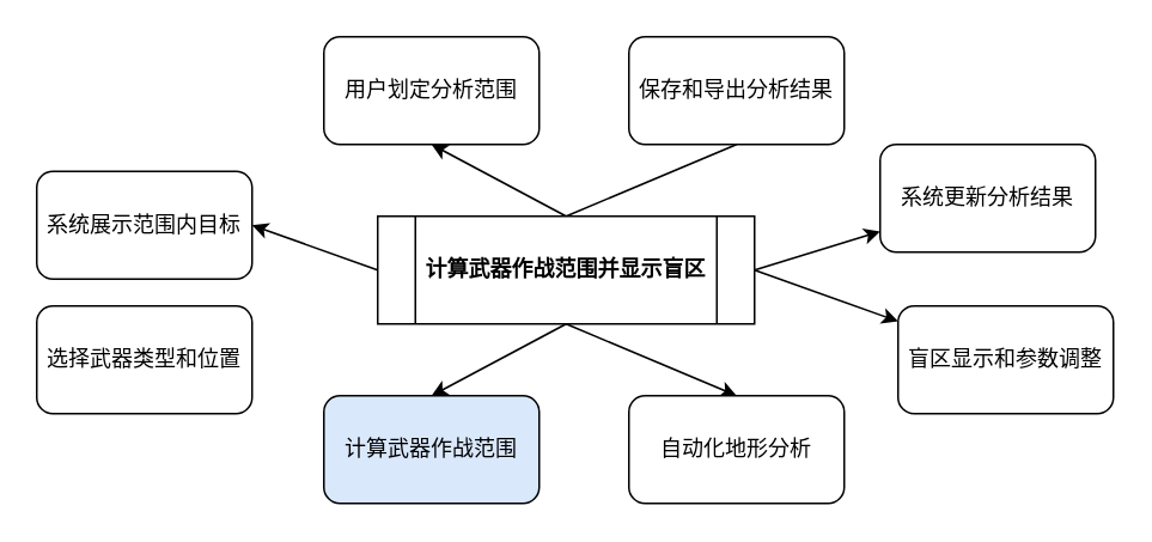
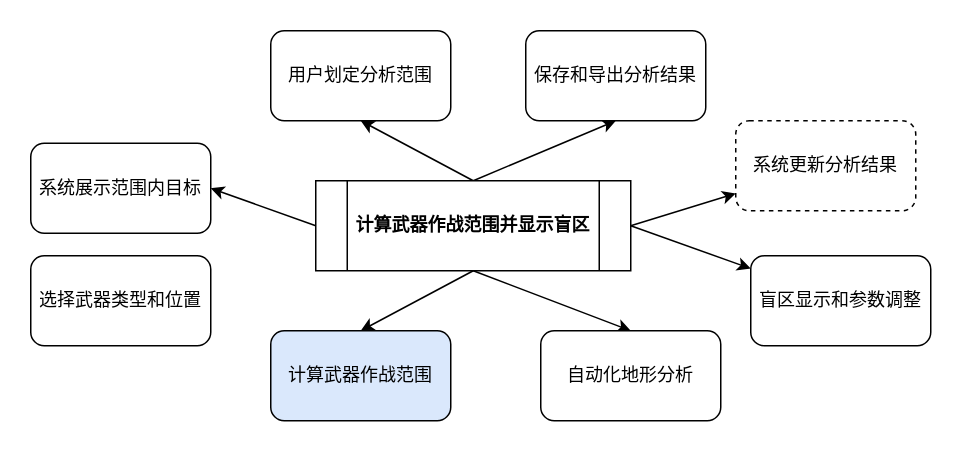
- <mxCell id="3" style="rounded=0;orthogonalLoop=1;jettySize=auto;html=1;exitX=0.5;exitY=0;exitDx=0;exitDy=0;entryX=0.5;entryY=1;entryDx=0;entryDy=0;endArrow=none;" edge="1" parent="1" source="9" target="17"><mxGeometry relative="1" as="geometry" /></mxCell>
+ <mxCell id="3" style="rounded=0;orthogonalLoop=1;jettySize=auto;html=1;exitX=0.5;exitY=0;exitDx=0;exitDy=0;entryX=0.5;entryY=1;entryDx=0;entryDy=0;" edge="1" parent="1" source="9" target="17"><mxGeometry relative="1" as="geometry" /></mxCell>
- <mxCell id="16" value="系统更新分析结果" style="rounded=1;whiteSpace=wrap;html=1;" vertex="1" parent="1"><mxGeometry x="490" y="80" width="120" height="60" as="geometry" /></mxCell>
+ <mxCell id="16" value="系统更新分析结果" style="rounded=1;whiteSpace=wrap;html=1;dashed=1;" vertex="1" parent="1"><mxGeometry x="490" y="80" width="120" height="60" as="geometry" /></mxCell>
- <mxCell id="14" value="自动化地形分析" style="rounded=1;whiteSpace=wrap;html=1;" vertex="1" parent="1"><mxGeometry x="350" y="220" width="120" height="60" as="geometry" /></mxCell>
+ <mxCell id="14" value="自动化地形分析" style="rounded=1;whiteSpace=wrap;html=1;" vertex="1" parent="1"><mxGeometry x="360" y="220" width="120" height="60" as="geometry" /></mxCell>
